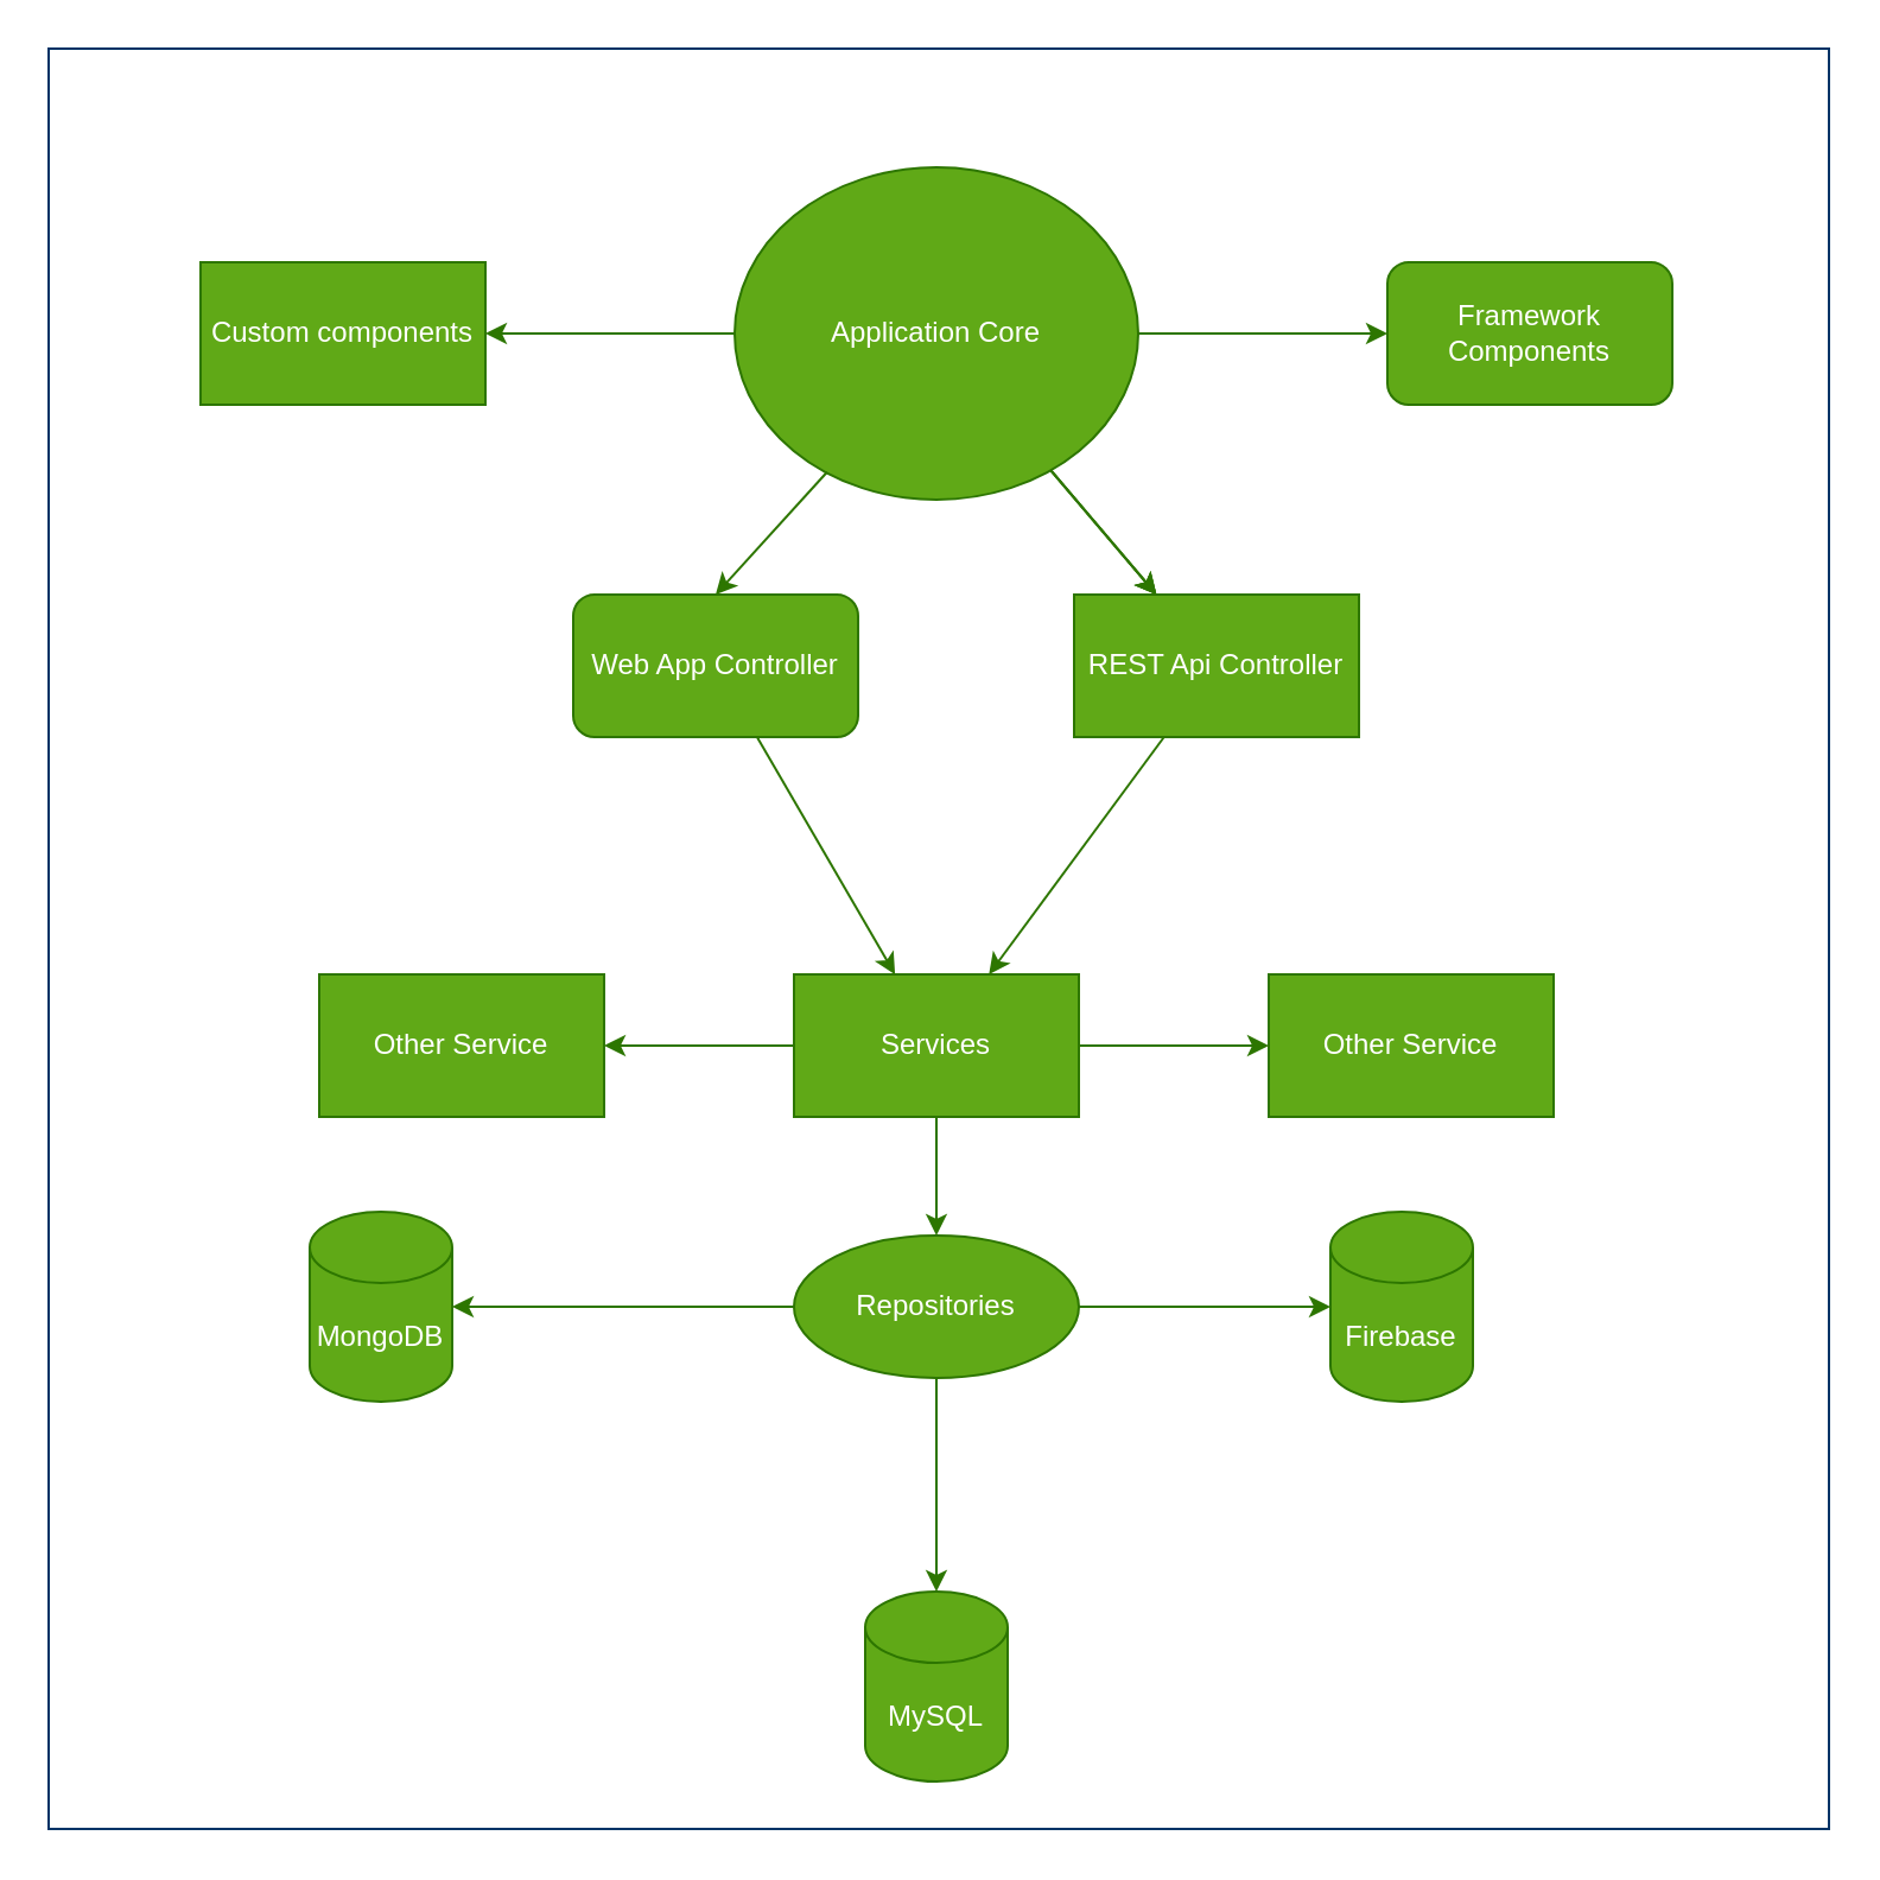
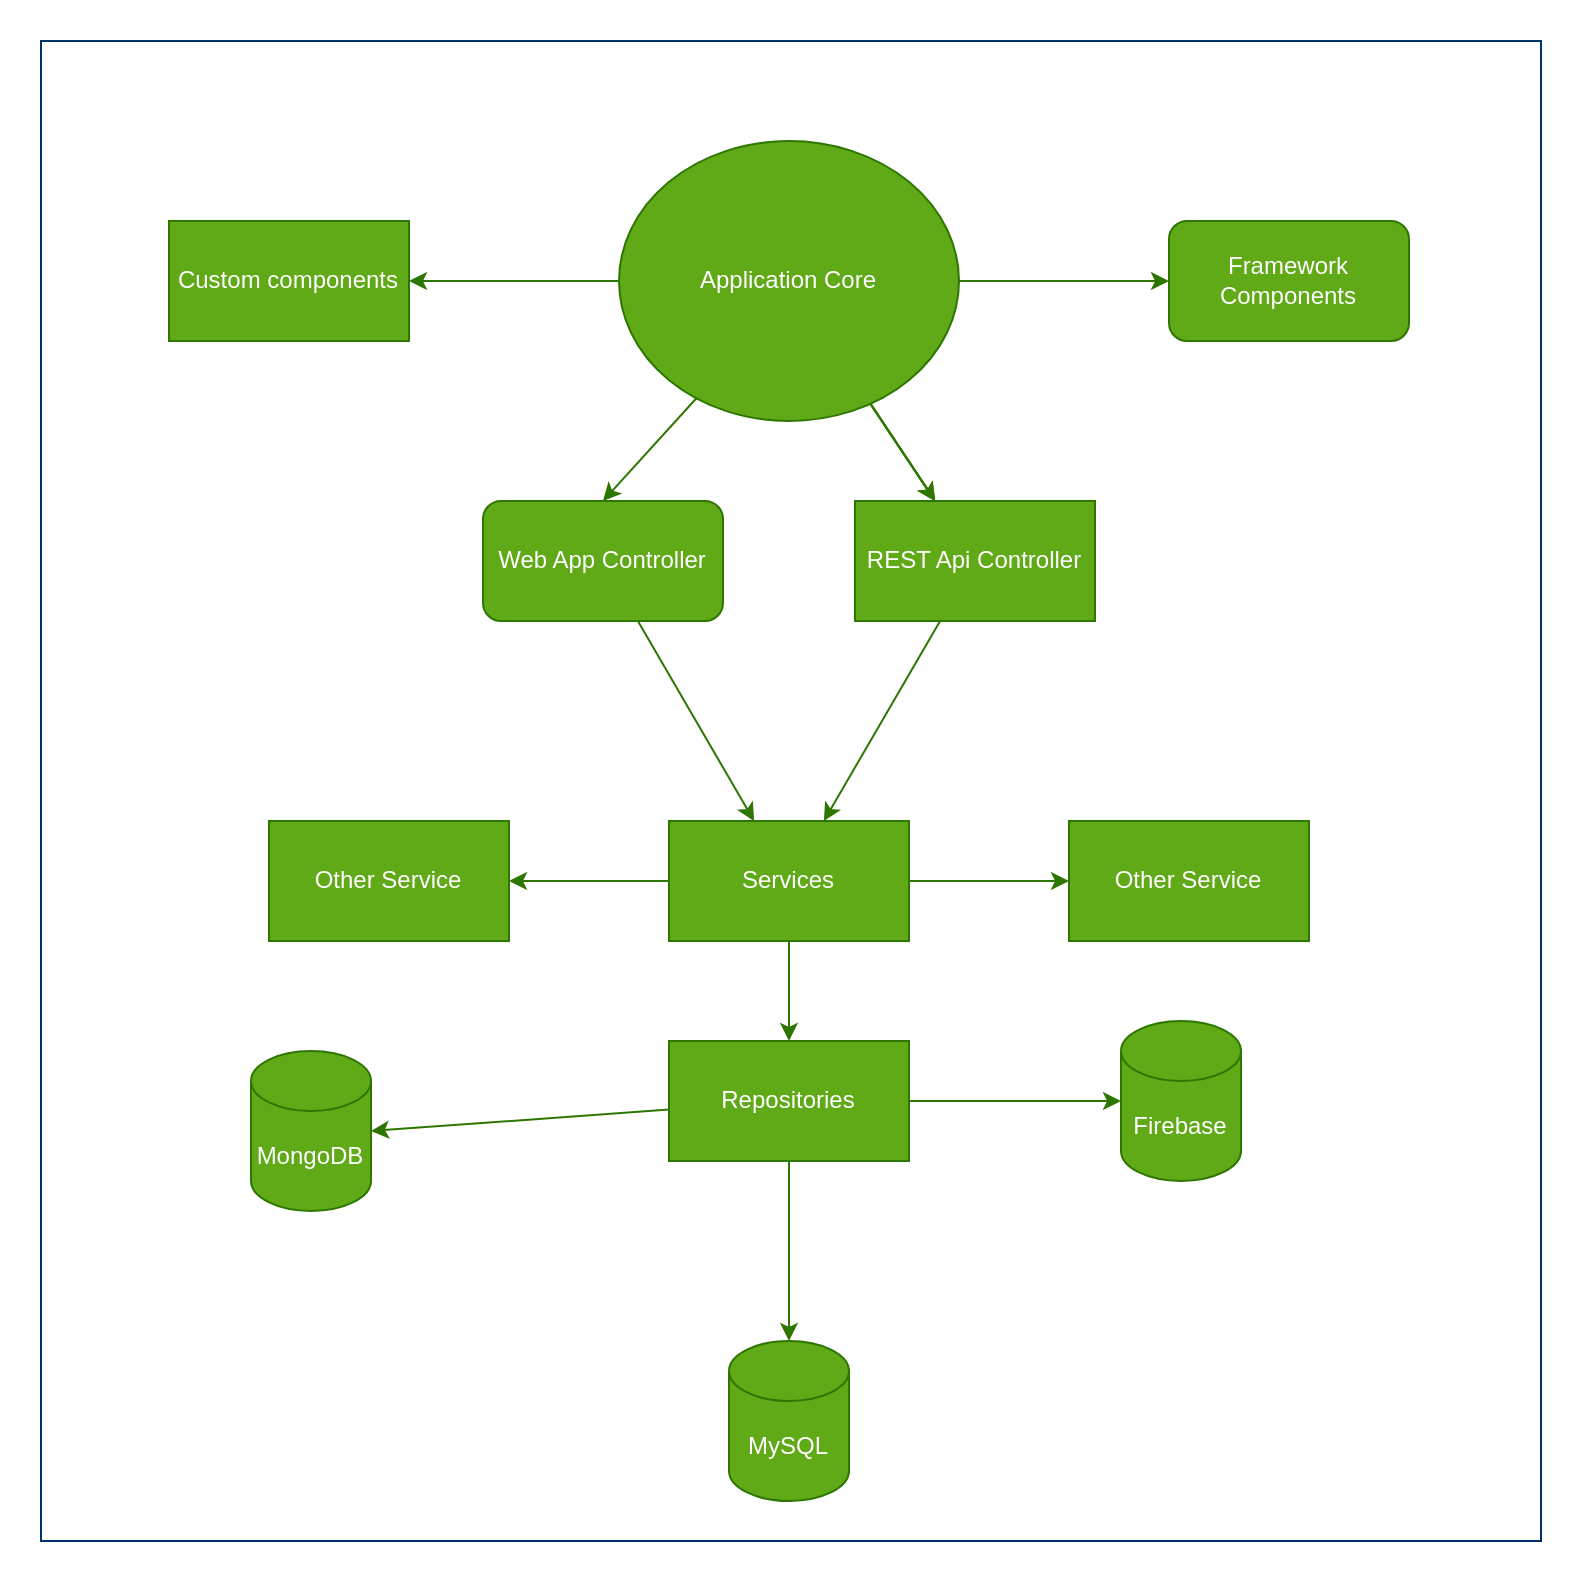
- <mxCell id="14" value="REST Api Controller" style="rounded=0;whiteSpace=wrap;html=1;fillColor=#60a917;fontColor=#ffffff;strokeColor=#2D7600;" parent="1" vertex="1"><mxGeometry x="452" y="250" width="120" height="60" as="geometry" /></mxCell>
+ <mxCell id="14" value="REST Api Controller" style="rounded=0;whiteSpace=wrap;html=1;fillColor=#60a917;fontColor=#ffffff;strokeColor=#2D7600;" parent="1" vertex="1"><mxGeometry x="427" y="250" width="120" height="60" as="geometry" /></mxCell>
- <mxCell id="15" value="MongoDB" style="shape=cylinder3;whiteSpace=wrap;html=1;boundedLbl=1;backgroundOutline=1;size=15;fillColor=#60a917;fontColor=#ffffff;strokeColor=#2D7600;" parent="1" vertex="1"><mxGeometry x="130" y="510" width="60" height="80" as="geometry" /></mxCell>
+ <mxCell id="15" value="MongoDB" style="shape=cylinder3;whiteSpace=wrap;html=1;boundedLbl=1;backgroundOutline=1;size=15;fillColor=#60a917;fontColor=#ffffff;strokeColor=#2D7600;" parent="1" vertex="1"><mxGeometry x="125" y="525" width="60" height="80" as="geometry" /></mxCell>
- <mxCell id="5" value="Repositories" style="ellipse;whiteSpace=wrap;html=1;fillColor=#60a917;fontColor=#ffffff;strokeColor=#2D7600;" parent="1" vertex="1"><mxGeometry x="334" y="520" width="120" height="60" as="geometry" /></mxCell>
+ <mxCell id="5" value="Repositories" style="rounded=0;whiteSpace=wrap;html=1;fillColor=#60a917;fontColor=#ffffff;strokeColor=#2D7600;" parent="1" vertex="1"><mxGeometry x="334" y="520" width="120" height="60" as="geometry" /></mxCell>
